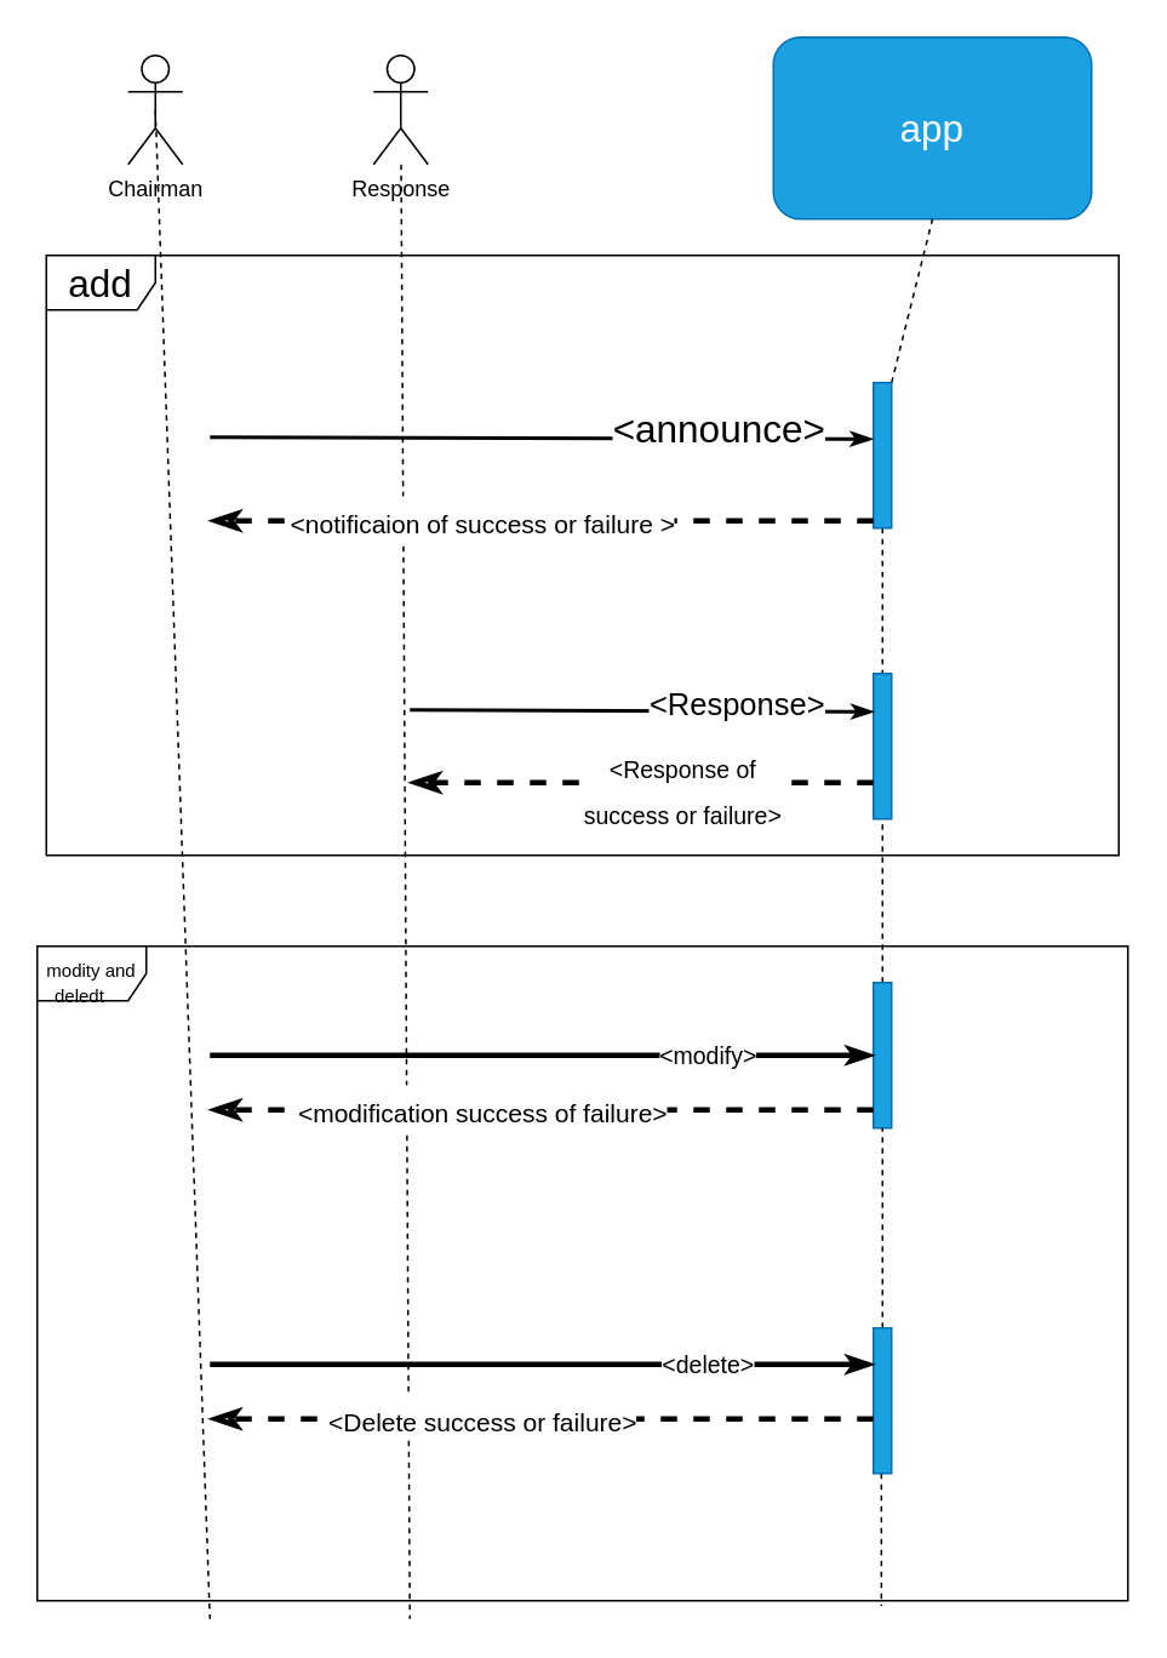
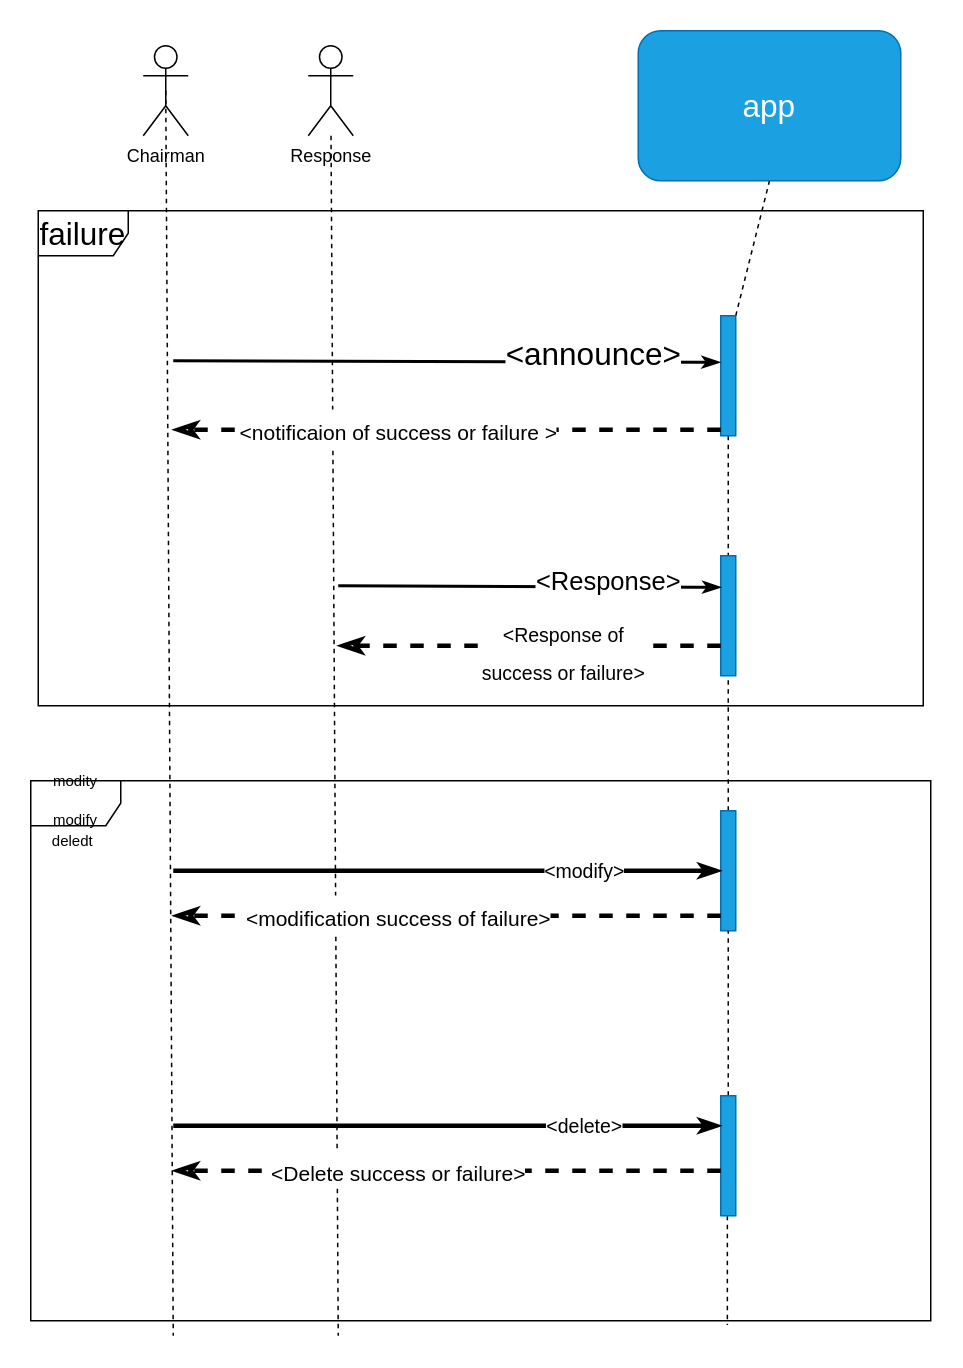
- <mxCell id="5" value="Chairman" style="shape=umlActor;verticalLabelPosition=bottom;verticalAlign=top;html=1;outlineConnect=0;" vertex="1" parent="1"><mxGeometry x="70" y="30" width="30" height="60" as="geometry" /></mxCell>
+ <mxCell id="5" value="Chairman" style="shape=umlActor;verticalLabelPosition=bottom;verticalAlign=top;html=1;outlineConnect=0;" vertex="1" parent="1"><mxGeometry x="95" y="30" width="30" height="60" as="geometry" /></mxCell>
- <mxCell id="3" value="add" style="shape=umlFrame;whiteSpace=wrap;html=1;fontSize=21;" vertex="1" parent="1"><mxGeometry x="25" y="140" width="590" height="330" as="geometry" /></mxCell>
+ <mxCell id="3" value="failure" style="shape=umlFrame;whiteSpace=wrap;html=1;fontSize=21;" vertex="1" parent="1"><mxGeometry x="25" y="140" width="590" height="330" as="geometry" /></mxCell>
- <mxCell id="2" value="&lt;font style=&quot;font-size: 10px;&quot;&gt;modity and&lt;br&gt;&lt;div style=&quot;text-align: right;&quot;&gt;&lt;span style=&quot;background-color: initial;&quot;&gt;deledt&lt;/span&gt;&lt;span style=&quot;background-color: initial; white-space: pre;&quot;&gt;&#09;&lt;/span&gt;&lt;/div&gt;&lt;/font&gt;" style="shape=umlFrame;whiteSpace=wrap;html=1;fontSize=21;" vertex="1" parent="1"><mxGeometry x="20" y="520" width="600" height="360" as="geometry" /></mxCell>
+ <mxCell id="2" value="&lt;font style=&quot;font-size: 10px;&quot;&gt;modity modify&lt;br&gt;&lt;div style=&quot;text-align: right;&quot;&gt;&lt;span style=&quot;background-color: initial;&quot;&gt;deledt&lt;/span&gt;&lt;span style=&quot;background-color: initial; white-space: pre;&quot;&gt;&#09;&lt;/span&gt;&lt;/div&gt;&lt;/font&gt;" style="shape=umlFrame;whiteSpace=wrap;html=1;fontSize=21;" vertex="1" parent="1"><mxGeometry x="20" y="520" width="600" height="360" as="geometry" /></mxCell>
